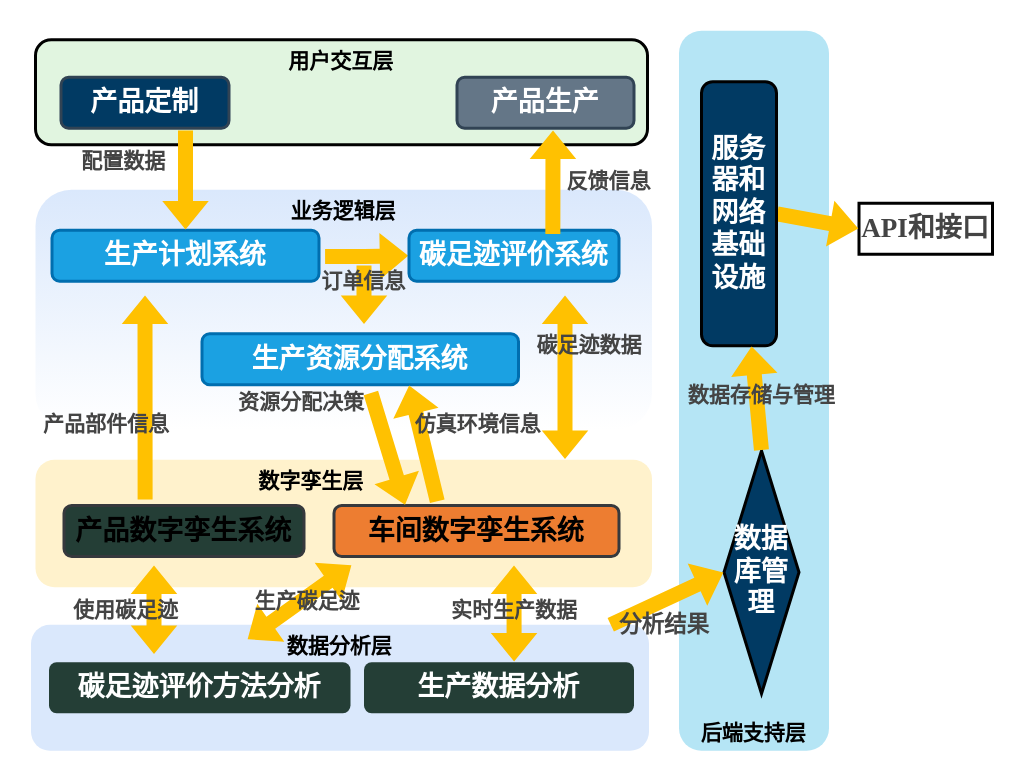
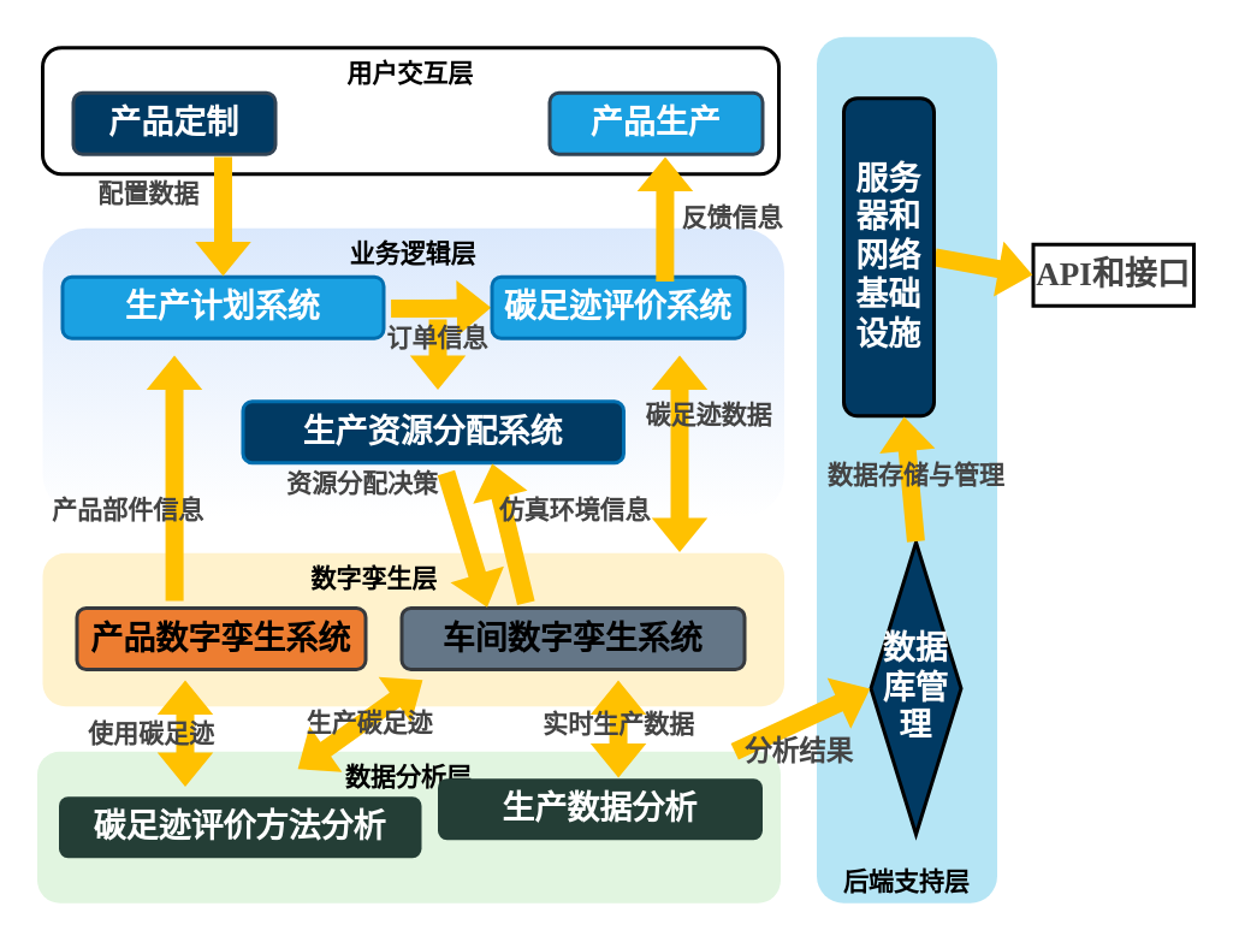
- <mxCell id="17" value="用户交互层" style="whiteSpace=wrap;strokeWidth=2;verticalAlign=top;fontFamily=Times New Roman;fontSize=14;rounded=1;fontStyle=1;fillColor=#e1f5e0;" parent="1" vertex="1"><mxGeometry x="23" y="26" width="408" height="70" as="geometry" /></mxCell>
+ <mxCell id="17" value="用户交互层" style="whiteSpace=wrap;strokeWidth=2;verticalAlign=top;fontFamily=Times New Roman;fontSize=14;rounded=1;fontStyle=1;" parent="1" vertex="1"><mxGeometry x="23" y="26" width="408" height="70" as="geometry" /></mxCell>
- <mxCell id="39" value="产品生产" style="whiteSpace=wrap;strokeWidth=2;fontFamily=Times New Roman;fontSize=18;fontColor=#ffffff;rounded=1;fillColor=#647687;strokeColor=#314354;fontStyle=1" parent="1" vertex="1"><mxGeometry x="304" y="51" width="118" height="34" as="geometry" /></mxCell>
+ <mxCell id="39" value="产品生产" style="whiteSpace=wrap;strokeWidth=2;fontFamily=Times New Roman;fontSize=18;fontColor=#ffffff;rounded=1;fillColor=#1ba1e2;strokeColor=#314354;fontStyle=1;" parent="1" vertex="1"><mxGeometry x="304" y="51" width="118" height="34" as="geometry" /></mxCell>
- <mxCell id="15" value="生产资源分配系统" style="whiteSpace=wrap;strokeWidth=2;fontSize=18;fontFamily=Times New Roman;rounded=1;fillColor=#1ba1e2;strokeColor=#006EAF;fontStyle=1;fontColor=#ffffff;" parent="1" vertex="1"><mxGeometry x="134" y="222" width="211" height="34" as="geometry" /></mxCell>
+ <mxCell id="15" value="生产资源分配系统" style="whiteSpace=wrap;strokeWidth=2;fontSize=18;fontFamily=Times New Roman;rounded=1;fillColor=#013a63;strokeColor=#006EAF;fontStyle=1;fontColor=#ffffff;" parent="1" vertex="1"><mxGeometry x="134" y="222" width="211" height="34" as="geometry" /></mxCell>
- <mxCell id="38" value="产品数字孪生系统" style="whiteSpace=wrap;strokeWidth=2;fontSize=18;fontFamily=Times New Roman;rounded=1;fillColor=#243e36;strokeColor=#36393d;fontStyle=1;" parent="1" vertex="1"><mxGeometry x="42" y="336.5" width="160" height="34" as="geometry" /></mxCell>
+ <mxCell id="38" value="产品数字孪生系统" style="whiteSpace=wrap;strokeWidth=2;fontSize=18;fontFamily=Times New Roman;rounded=1;fillColor=#ed7d31;strokeColor=#36393d;fontStyle=1" parent="1" vertex="1"><mxGeometry x="42" y="336.5" width="160" height="34" as="geometry" /></mxCell>
- <mxCell id="11" value="车间数字孪生系统" style="whiteSpace=wrap;strokeWidth=2;fontSize=18;fontFamily=Times New Roman;rounded=1;fillColor=#ed7d31;strokeColor=#36393d;fontStyle=1" parent="1" vertex="1"><mxGeometry x="222" y="336.5" width="190" height="34" as="geometry" /></mxCell>
+ <mxCell id="11" value="车间数字孪生系统" style="whiteSpace=wrap;strokeWidth=2;fontSize=18;fontFamily=Times New Roman;rounded=1;fillColor=#647687;strokeColor=#36393d;fontStyle=1;" parent="1" vertex="1"><mxGeometry x="222" y="336.5" width="190" height="34" as="geometry" /></mxCell>
- <mxCell id="7" value="数据分析层" style="whiteSpace=wrap;strokeWidth=2;verticalAlign=top;fontFamily=Times New Roman;fontSize=14;rounded=1;shadow=0;glass=0;fillColor=#dae8fc;strokeColor=none;fontStyle=1;" parent="1" vertex="1"><mxGeometry x="20" y="416" width="412" height="84" as="geometry" /></mxCell>
+ <mxCell id="7" value="数据分析层" style="whiteSpace=wrap;strokeWidth=2;verticalAlign=top;fontFamily=Times New Roman;fontSize=14;rounded=1;shadow=0;glass=0;fillColor=#E1F5E0;strokeColor=none;fontStyle=1" parent="1" vertex="1"><mxGeometry x="20" y="416" width="412" height="84" as="geometry" /></mxCell>
- <mxCell id="8" value="生产数据分析" style="whiteSpace=wrap;strokeWidth=2;fontSize=18;fontFamily=Times New Roman;fontColor=#FFFFFF;rounded=1;fillColor=#243e36;strokeColor=none;fontStyle=1" parent="1" vertex="1"><mxGeometry x="242" y="441" width="180" height="34" as="geometry" /></mxCell>
+ <mxCell id="8" value="生产数据分析" style="whiteSpace=wrap;strokeWidth=2;fontSize=18;fontFamily=Times New Roman;fontColor=#FFFFFF;rounded=1;fillColor=#243e36;strokeColor=none;fontStyle=1" parent="1" vertex="1"><mxGeometry x="242" y="431" width="180" height="34" as="geometry" /></mxCell>
